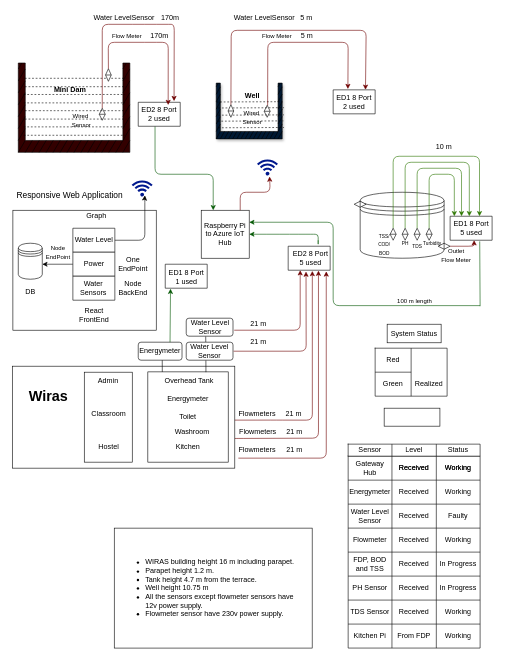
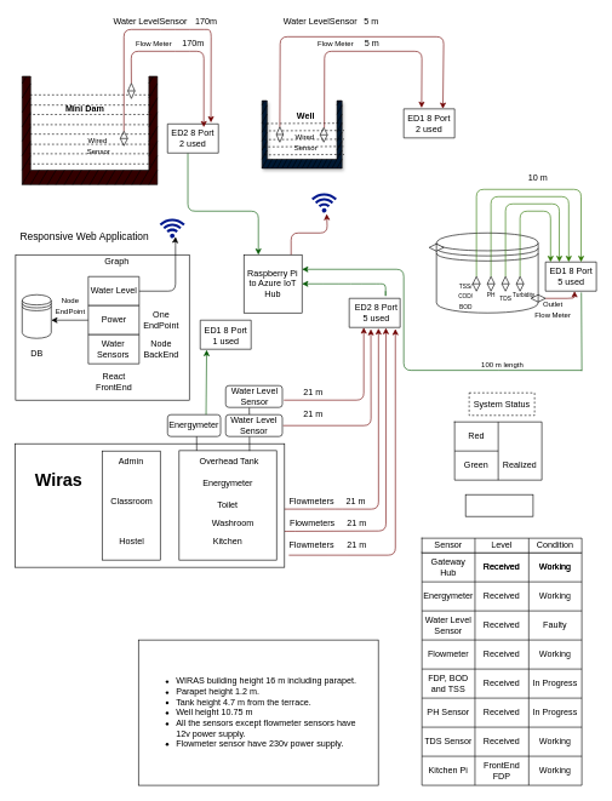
- <mxCell id="147" value="System Status" style="rounded=0;whiteSpace=wrap;html=1;" parent="1" vertex="1"><mxGeometry x="645" y="540" width="90" height="31" as="geometry" /></mxCell>
+ <mxCell id="147" value="System Status" style="rounded=0;whiteSpace=wrap;html=1;dashed=1;" parent="1" vertex="1"><mxGeometry x="645" y="540" width="90" height="31" as="geometry" /></mxCell>
- <mxCell id="152" value="Status" style="shape=partialRectangle;html=1;whiteSpace=wrap;connectable=0;overflow=hidden;fillColor=none;top=0;left=0;bottom=0;right=0;pointerEvents=1;" parent="149" vertex="1"><mxGeometry x="147" width="73" height="20" as="geometry"><mxRectangle width="73" height="20" as="alternateBounds" /></mxGeometry></mxCell>
+ <mxCell id="152" value="Condition" style="shape=partialRectangle;html=1;whiteSpace=wrap;connectable=0;overflow=hidden;fillColor=none;top=0;left=0;bottom=0;right=0;pointerEvents=1;" parent="149" vertex="1"><mxGeometry x="147" width="73" height="20" as="geometry"><mxRectangle width="73" height="20" as="alternateBounds" /></mxGeometry></mxCell>
- <mxCell id="130" value="From FDP" style="shape=partialRectangle;html=1;whiteSpace=wrap;connectable=0;overflow=hidden;fillColor=none;top=0;left=0;bottom=0;right=0;pointerEvents=1;" parent="128" vertex="1"><mxGeometry x="73" width="74" height="40" as="geometry"><mxRectangle width="74" height="40" as="alternateBounds" /></mxGeometry></mxCell>
+ <mxCell id="130" value="FrontEnd FDP" style="shape=partialRectangle;html=1;whiteSpace=wrap;connectable=0;overflow=hidden;fillColor=none;top=0;left=0;bottom=0;right=0;pointerEvents=1;" parent="128" vertex="1"><mxGeometry x="73" width="74" height="40" as="geometry"><mxRectangle width="74" height="40" as="alternateBounds" /></mxGeometry></mxCell>
